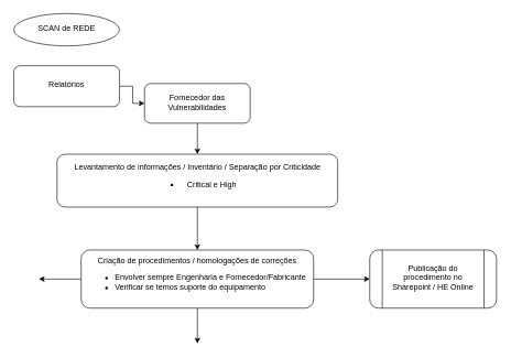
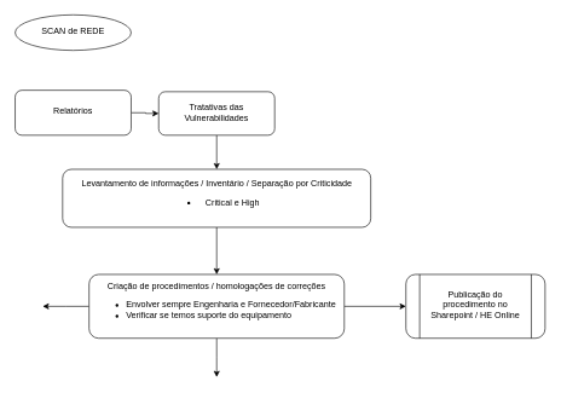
- <mxCell id="4" value="Relatórios" style="rounded=1;whiteSpace=wrap;html=1;shadow=0;strokeWidth=1;spacing=6;spacingTop=-4;" parent="1" vertex="1"><mxGeometry x="20" y="99" width="160" height="62" as="geometry" /></mxCell>
+ <mxCell id="4" value="Relatórios" style="rounded=1;whiteSpace=wrap;html=1;shadow=0;strokeWidth=1;spacing=6;spacingTop=-4;" parent="1" vertex="1"><mxGeometry x="20" y="124" width="160" height="62" as="geometry" /></mxCell>
- <mxCell id="6" value="Fornecedor das Vulnerabilidades" style="rounded=1;whiteSpace=wrap;html=1;shadow=0;strokeWidth=1;spacing=6;spacingTop=-4;" parent="1" vertex="1"><mxGeometry x="218" y="126" width="160" height="60" as="geometry" /></mxCell>
+ <mxCell id="6" value="Tratativas das Vulnerabilidades" style="rounded=1;whiteSpace=wrap;html=1;shadow=0;strokeWidth=1;spacing=6;spacingTop=-4;" parent="1" vertex="1"><mxGeometry x="218" y="126" width="160" height="60" as="geometry" /></mxCell>
